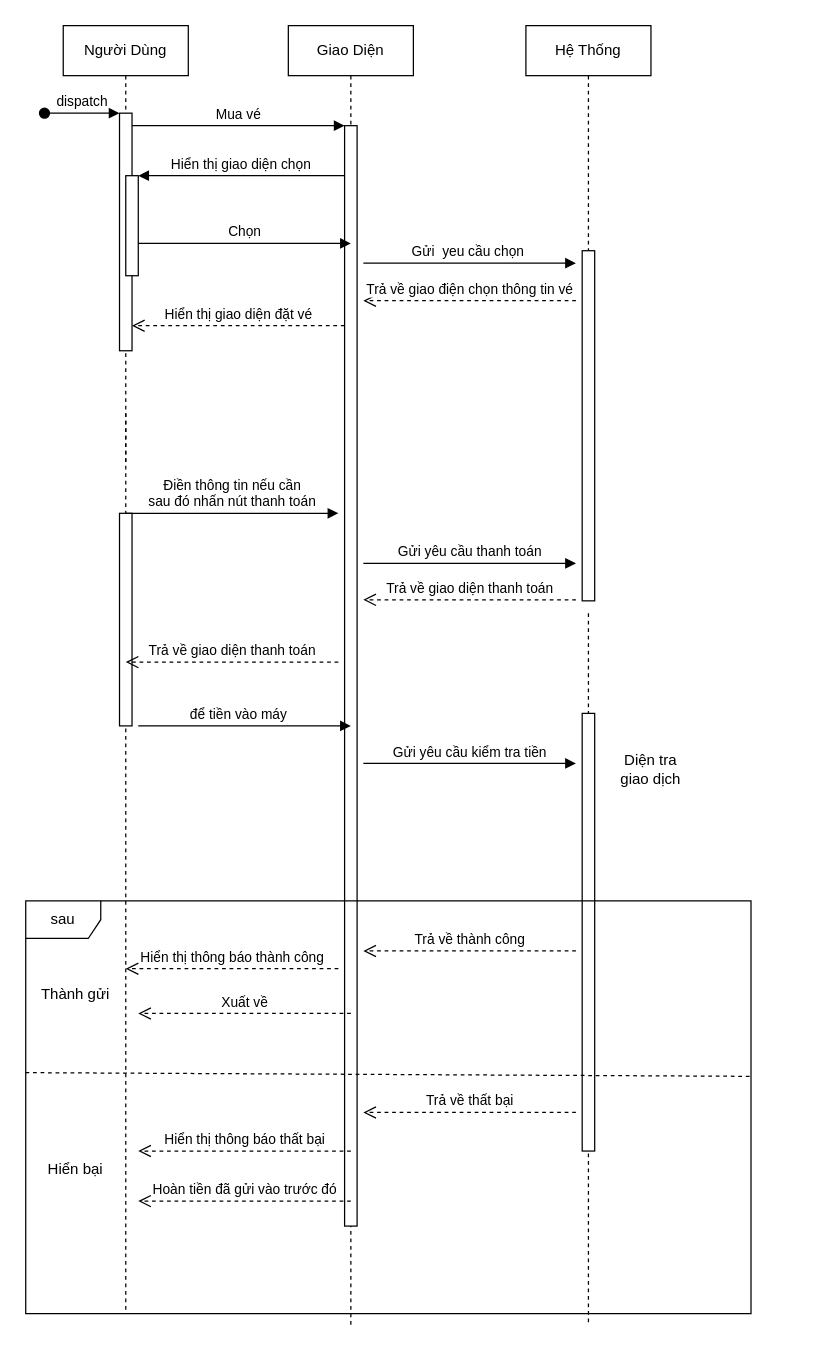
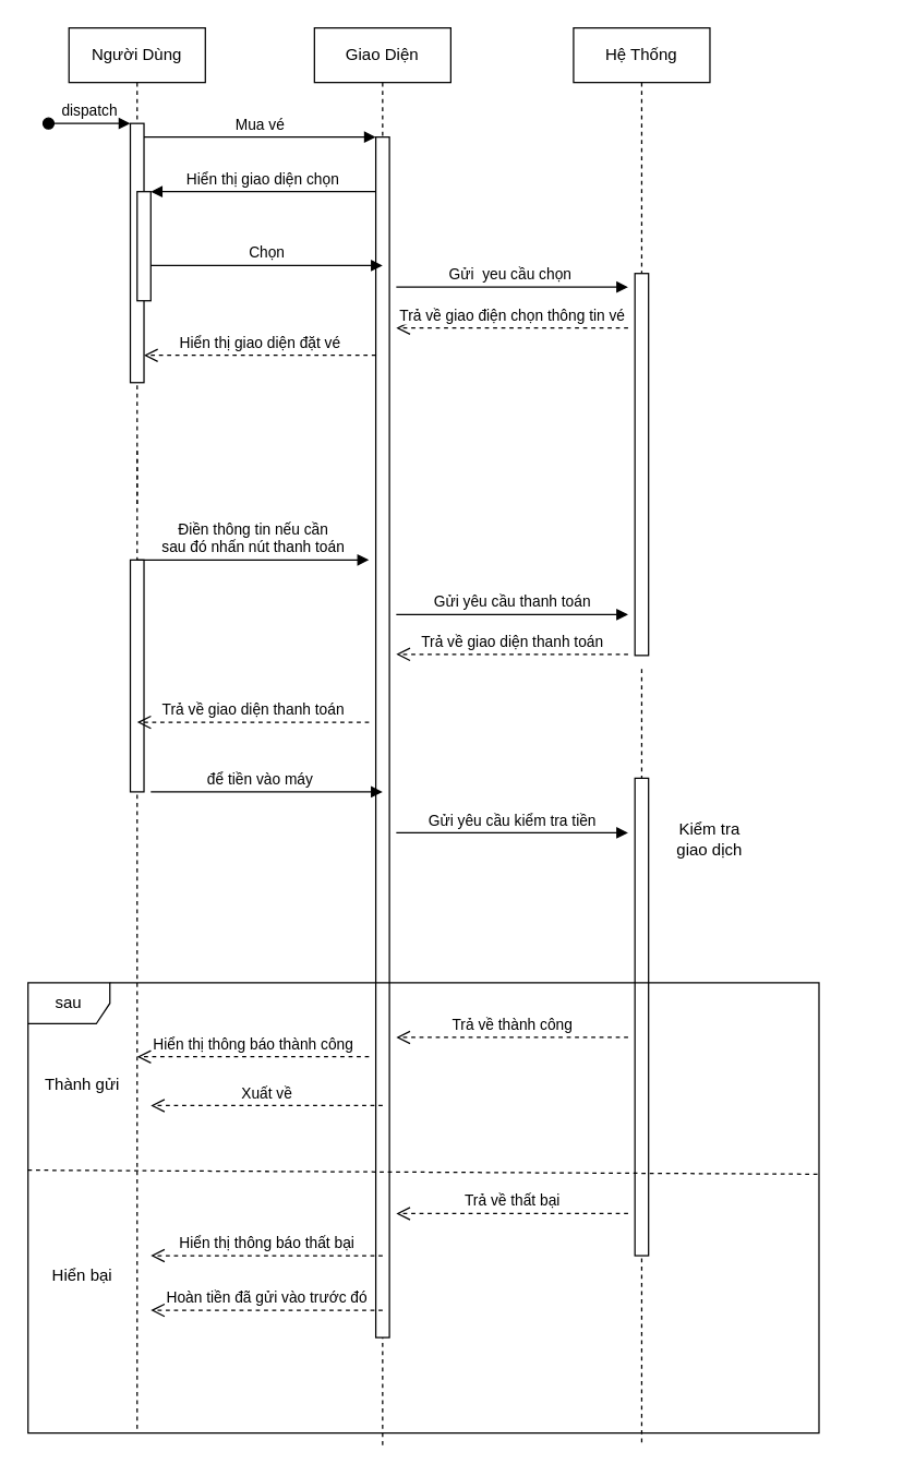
- <mxCell id="29" value="Diện tra giao dịch" style="text;html=1;strokeColor=none;fillColor=none;align=center;verticalAlign=middle;whiteSpace=wrap;rounded=0;" vertex="1" parent="1"><mxGeometry x="490" y="600" width="60" height="30" as="geometry" /></mxCell>
+ <mxCell id="29" value="Kiểm tra giao dịch" style="text;html=1;strokeColor=none;fillColor=none;align=center;verticalAlign=middle;whiteSpace=wrap;rounded=0;" vertex="1" parent="1"><mxGeometry x="490" y="600" width="60" height="30" as="geometry" /></mxCell>
